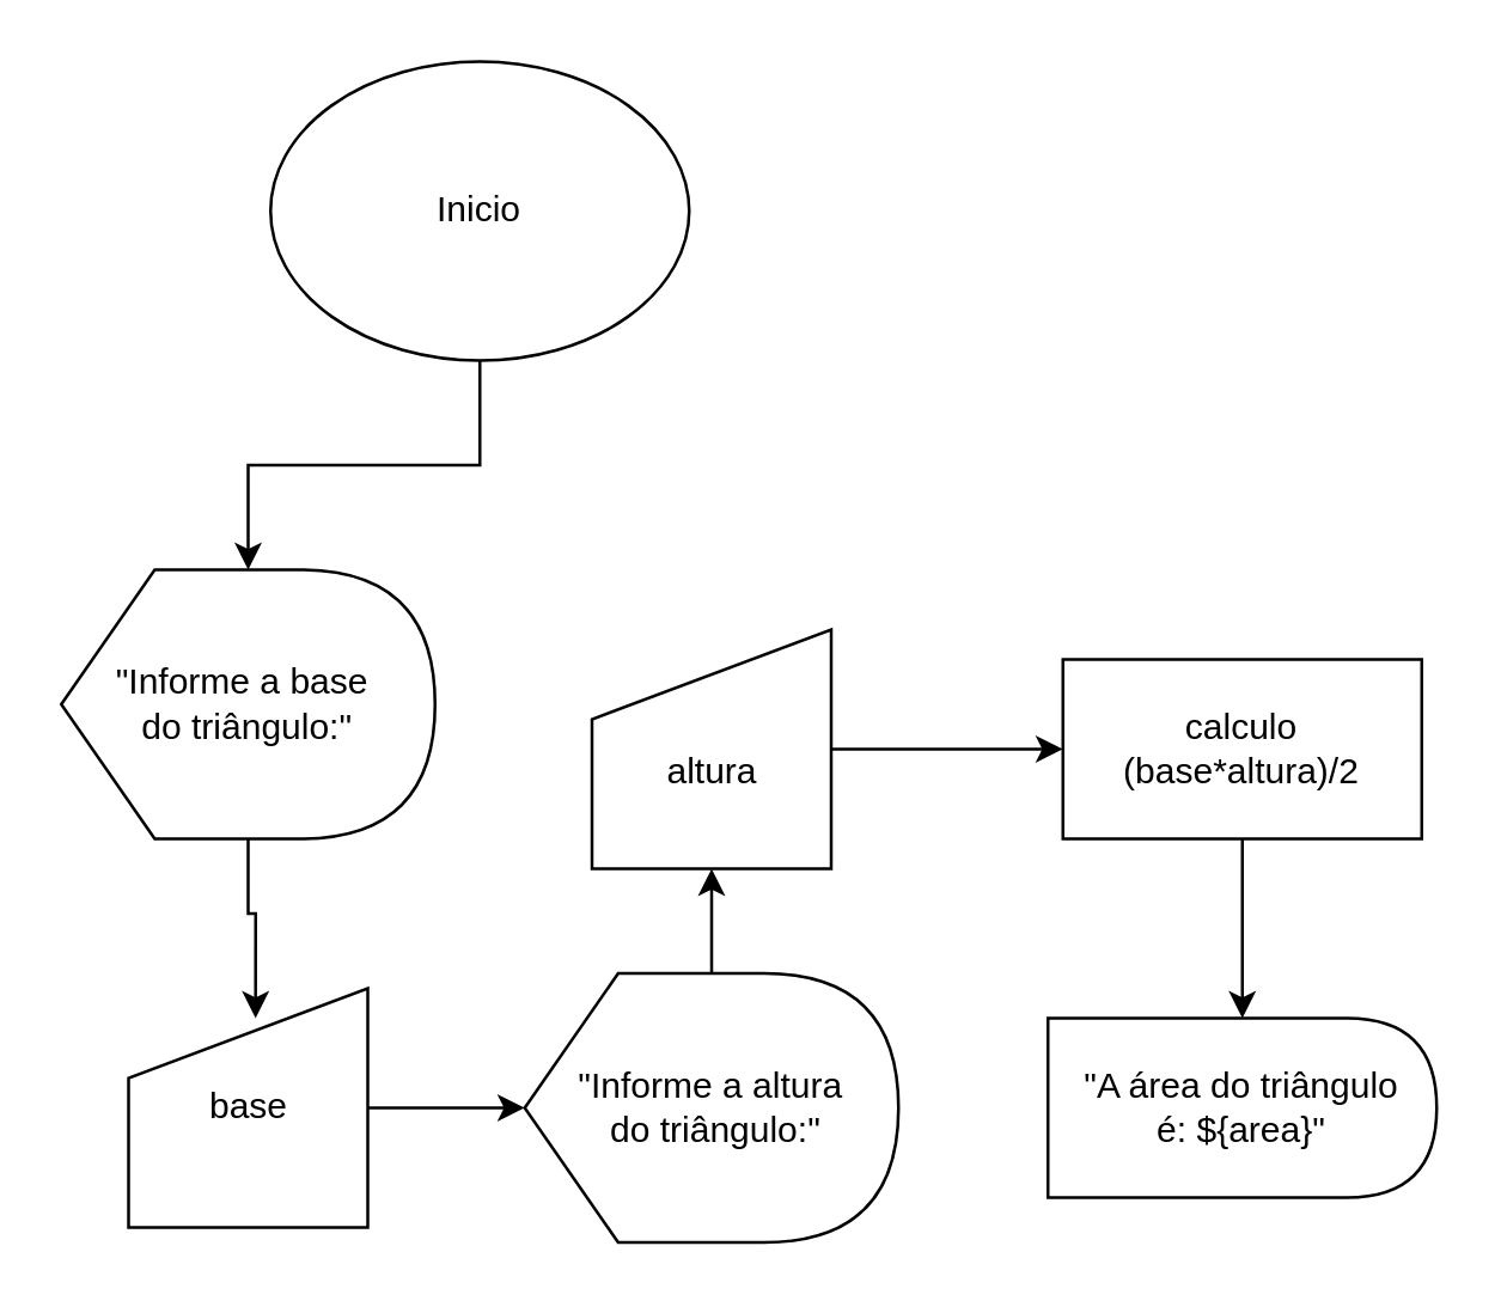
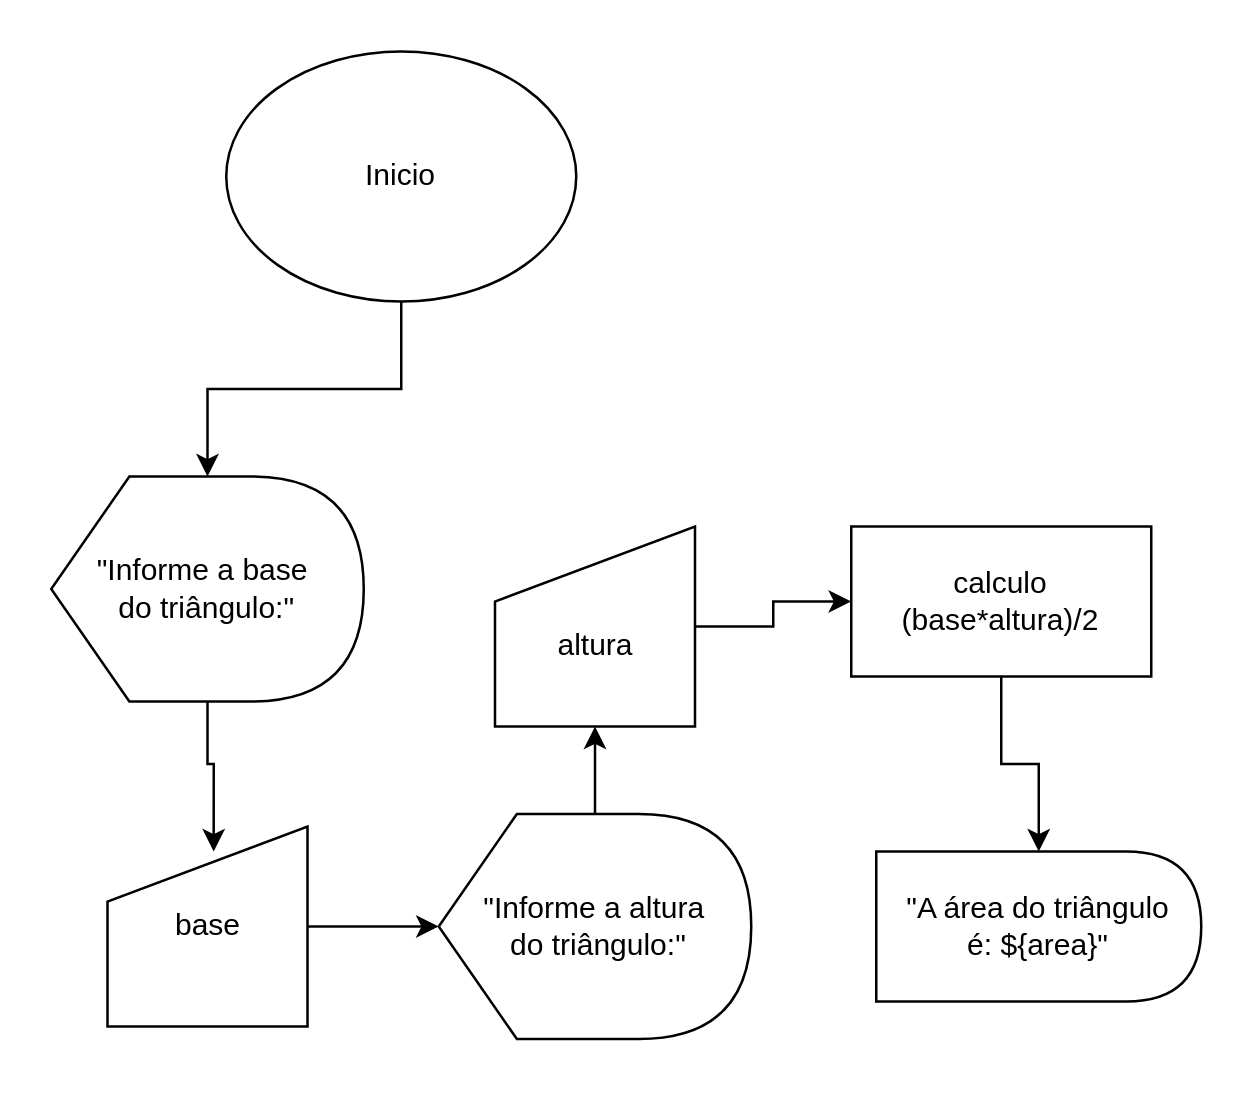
- <mxCell id="13" value="&lt;div&gt;calculo&lt;/div&gt;&lt;div&gt;(base*altura)/2&lt;/div&gt;" style="rounded=0;whiteSpace=wrap;html=1;" vertex="1" parent="1"><mxGeometry x="355" y="220" width="120" height="60" as="geometry" /></mxCell>
+ <mxCell id="13" value="&lt;div&gt;calculo&lt;/div&gt;&lt;div&gt;(base*altura)/2&lt;/div&gt;" style="rounded=0;whiteSpace=wrap;html=1;" vertex="1" parent="1"><mxGeometry x="340" y="210" width="120" height="60" as="geometry" /></mxCell>
